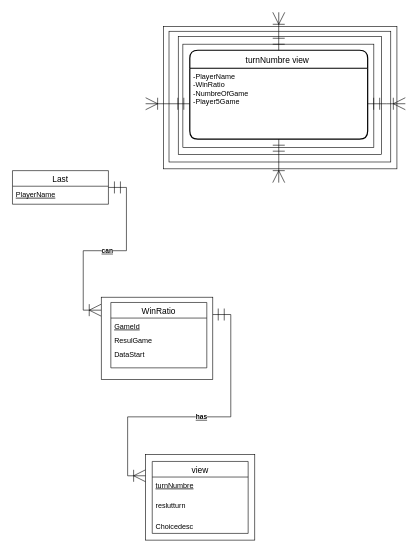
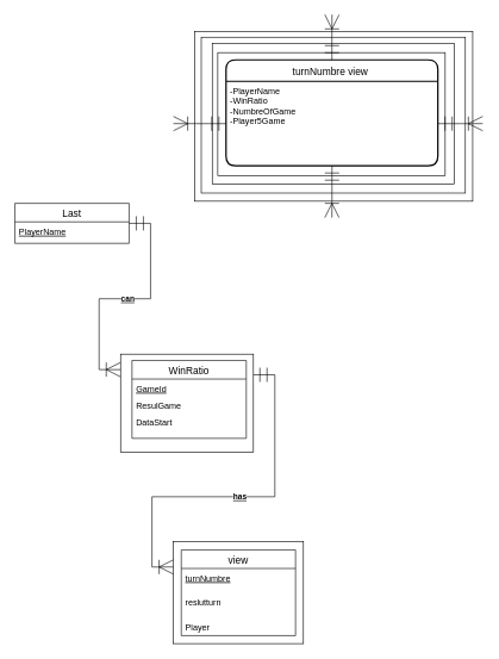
- <mxCell id="30" value="Choicedesc" style="text;strokeColor=none;fillColor=none;spacingLeft=4;spacingRight=4;overflow=hidden;rotatable=0;points=[[0,0.5],[1,0.5]];portConstraint=eastwest;fontSize=12;fontStyle=0" vertex="1" parent="27"><mxGeometry y="94.916" width="159.93" height="25.08" as="geometry" /></mxCell>
+ <mxCell id="30" value="Player" style="text;strokeColor=none;fillColor=none;spacingLeft=4;spacingRight=4;overflow=hidden;rotatable=0;points=[[0,0.5],[1,0.5]];portConstraint=eastwest;fontSize=12;fontStyle=0" vertex="1" parent="27"><mxGeometry y="94.916" width="159.93" height="25.08" as="geometry" /></mxCell>
